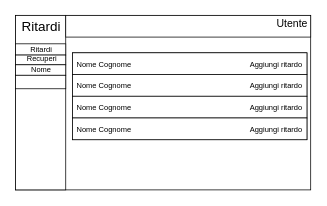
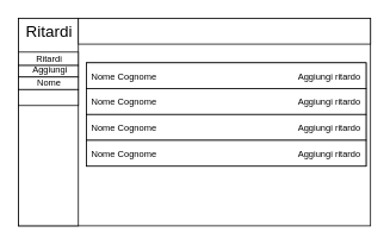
- <mxCell id="7" value="Utente" style="text;html=1;align=center;verticalAlign=middle;resizable=0;points=[];autosize=1;fontSize=14;" vertex="1" parent="1"><mxGeometry x="363" y="20" width="51" height="21" as="geometry" /></mxCell>
- <mxCell id="11" value="Recuperi" style="text;html=1;align=center;verticalAlign=middle;resizable=0;points=[];autosize=1;fontSize=10;" vertex="1" parent="1"><mxGeometry x="29.5" y="70" width="50" height="16" as="geometry" /></mxCell>
+ <mxCell id="11" value="Aggiungi" style="text;html=1;align=center;verticalAlign=middle;resizable=0;points=[];autosize=1;fontSize=10;" vertex="1" parent="1"><mxGeometry x="29.5" y="70" width="50" height="16" as="geometry" /></mxCell>
